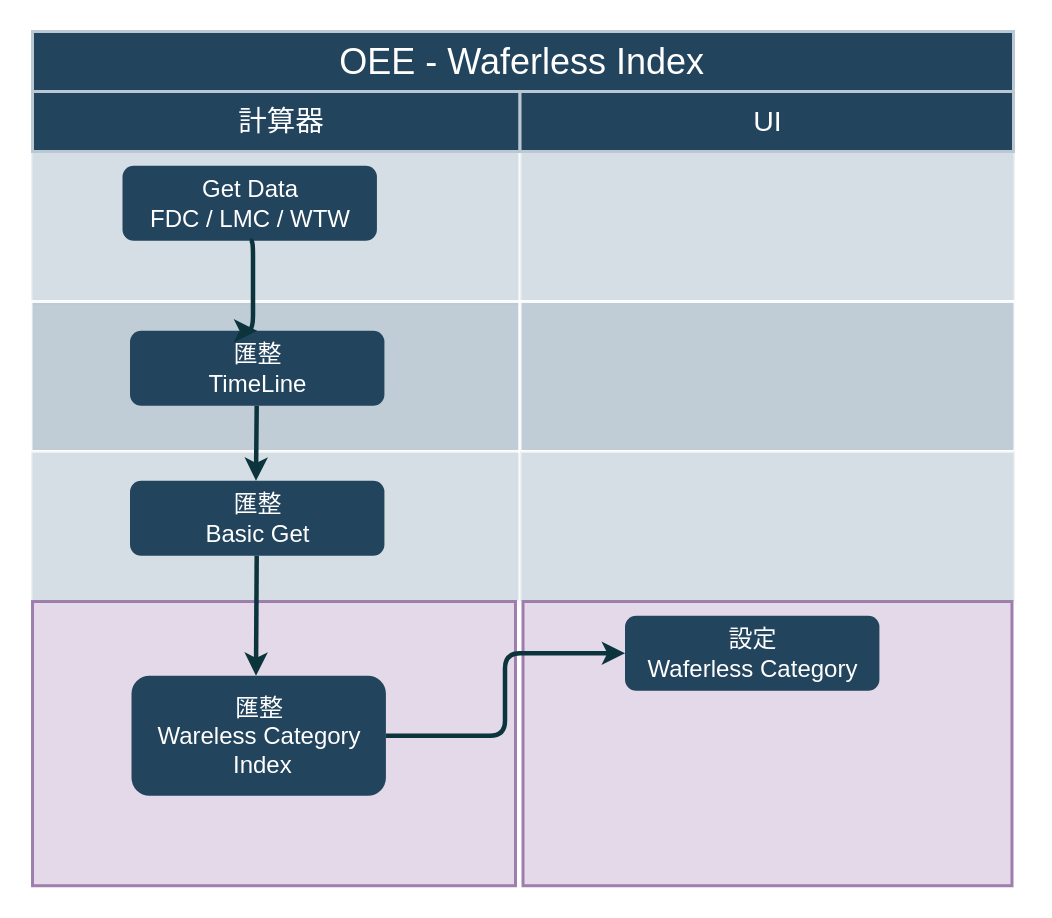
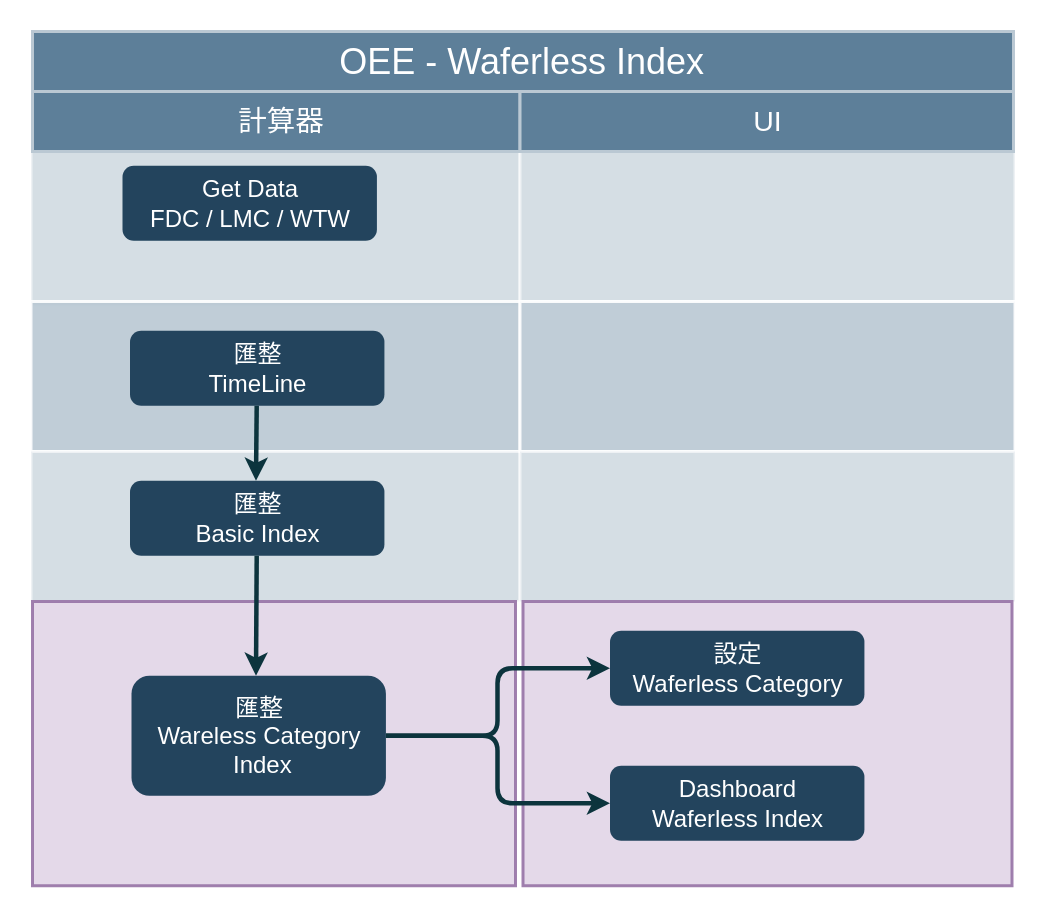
- <mxCell id="2" value="&amp;nbsp; &amp;nbsp; &amp;nbsp; &amp;nbsp; &amp;nbsp; &amp;nbsp; &amp;nbsp; &amp;nbsp; &amp;nbsp; OEE - Waferless Index" style="strokeColor=#BAC8D3;fillColor=#23445D;fontSize=24;strokeWidth=2;fontFamily=Helvetica;html=1;fontColor=#FFFFFF;fontStyle=0;spacingBottom=8;spacingRight=0;spacingLeft=83;align=left;" parent="1" vertex="1"><mxGeometry x="21" y="20.5" width="654" height="49.5" as="geometry" /></mxCell>
+ <mxCell id="2" value="&amp;nbsp; &amp;nbsp; &amp;nbsp; &amp;nbsp; &amp;nbsp; &amp;nbsp; &amp;nbsp; &amp;nbsp; &amp;nbsp; OEE - Waferless Index" style="strokeColor=#BAC8D3;fillColor=#5d7f99;fontSize=24;strokeWidth=2;fontFamily=Helvetica;html=1;fontColor=#FFFFFF;fontStyle=0;spacingBottom=8;spacingRight=0;spacingLeft=83;align=left;" parent="1" vertex="1"><mxGeometry x="21" y="20.5" width="654" height="49.5" as="geometry" /></mxCell>
- <mxCell id="14" value="&amp;nbsp;計算器" style="strokeColor=#BAC8D3;fillColor=#23445d;fontSize=19;strokeWidth=2;fontFamily=Helvetica;html=1;labelBackgroundColor=none;fontColor=#FFFFFF;" parent="13" vertex="1"><mxGeometry width="325.012" height="40" as="geometry" /></mxCell>
+ <mxCell id="14" value="&amp;nbsp;計算器" style="strokeColor=#BAC8D3;fillColor=#5d7f99;fontSize=19;strokeWidth=2;fontFamily=Helvetica;html=1;labelBackgroundColor=none;fontColor=#FFFFFF;" parent="13" vertex="1"><mxGeometry width="325.012" height="40" as="geometry" /></mxCell>
- <mxCell id="15" value="UI" style="strokeColor=#BAC8D3;fillColor=#23445d;fontSize=19;strokeWidth=2;fontFamily=Helvetica;html=1;labelBackgroundColor=none;fontColor=#FFFFFF;" parent="13" vertex="1"><mxGeometry x="325.012" width="329" height="40" as="geometry" /></mxCell>
+ <mxCell id="15" value="UI" style="strokeColor=#BAC8D3;fillColor=#5d7f99;fontSize=19;strokeWidth=2;fontFamily=Helvetica;html=1;labelBackgroundColor=none;fontColor=#FFFFFF;" parent="13" vertex="1"><mxGeometry x="325.012" width="329" height="40" as="geometry" /></mxCell>
- <mxCell id="19" value="" style="edgeStyle=elbowEdgeStyle;elbow=horizontal;strokeWidth=3;strokeColor=#0C343D;fontFamily=Helvetica;html=1;entryX=0.5;entryY=0;entryDx=0;entryDy=0;exitX=0.5;exitY=1;exitDx=0;exitDy=0;" parent="1" source="11" target="16" edge="1"><mxGeometry x="6.449" y="830.5" width="131.973" height="100" as="geometry"><mxPoint x="291.61" y="184.5" as="sourcePoint" /><mxPoint x="385.61" y="184.5" as="targetPoint" /></mxGeometry></mxCell>
- <mxCell id="17" value="匯整&lt;div&gt;Basic Get&lt;/div&gt;" style="rounded=1;fillColor=#23445D;strokeColor=none;strokeWidth=2;fontFamily=Helvetica;html=1;gradientColor=none;fontColor=#FFFFFF;fontSize=16;" parent="1" vertex="1"><mxGeometry x="86" y="320" width="169.61" height="50" as="geometry" /></mxCell>
+ <mxCell id="17" value="匯整&lt;div&gt;Basic Index&lt;/div&gt;" style="rounded=1;fillColor=#23445D;strokeColor=none;strokeWidth=2;fontFamily=Helvetica;html=1;gradientColor=none;fontColor=#FFFFFF;fontSize=16;" parent="1" vertex="1"><mxGeometry x="86" y="320" width="169.61" height="50" as="geometry" /></mxCell>
- <mxCell id="22" value="&lt;div&gt;設定&lt;/div&gt;&lt;div&gt;Waferless Category&lt;/div&gt;" style="rounded=1;fillColor=#23445D;strokeColor=none;strokeWidth=2;fontFamily=Helvetica;html=1;gradientColor=none;fontColor=#FFFFFF;fontSize=16;" parent="1" vertex="1"><mxGeometry x="416" y="410" width="169.61" height="50" as="geometry" /></mxCell>
+ <mxCell id="22" value="&lt;div&gt;設定&lt;/div&gt;&lt;div&gt;Waferless Category&lt;/div&gt;" style="rounded=1;fillColor=#23445D;strokeColor=none;strokeWidth=2;fontFamily=Helvetica;html=1;gradientColor=none;fontColor=#FFFFFF;fontSize=16;" parent="1" vertex="1"><mxGeometry x="406" y="420" width="169.61" height="50" as="geometry" /></mxCell>
+ <mxCell id="24" value="" style="edgeStyle=elbowEdgeStyle;elbow=horizontal;strokeWidth=3;strokeColor=#0C343D;fontFamily=Helvetica;html=1;fontColor=none;noLabel=1;entryX=0;entryY=0.5;entryDx=0;entryDy=0;exitX=1;exitY=0.5;exitDx=0;exitDy=0;" parent="1" source="18" target="23" edge="1"><mxGeometry x="6.449" y="830.5" width="131.973" height="100" as="geometry"><mxPoint x="416" y="470" as="sourcePoint" /><mxPoint x="566" y="470" as="targetPoint" /><Array as="points" /></mxGeometry></mxCell>
+ <mxCell id="23" value="Dashboard&lt;div&gt;Waferless Index&lt;/div&gt;" style="rounded=1;fillColor=#23445D;strokeColor=none;strokeWidth=2;fontFamily=Helvetica;html=1;gradientColor=none;fontColor=#FFFFFF;fontSize=16;" parent="1" vertex="1"><mxGeometry x="406" y="510" width="169.61" height="50" as="geometry" /></mxCell>
